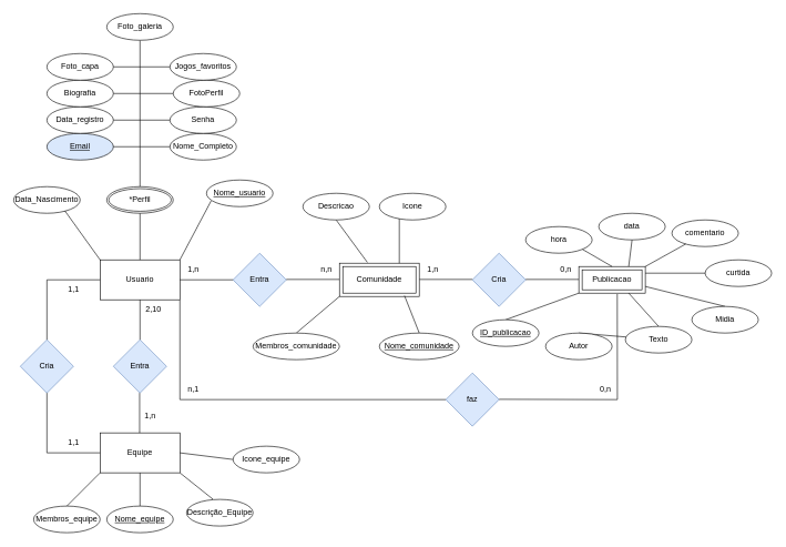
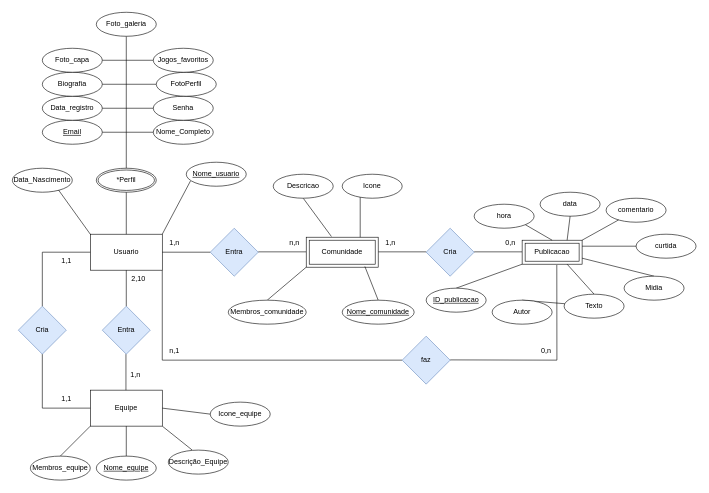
- <mxCell id="24" value="Email" style="ellipse;whiteSpace=wrap;html=1;align=center;fontStyle=4;fillColor=#dae8fc;" parent="1" vertex="1"><mxGeometry y="200" width="100" height="40" as="geometry" x="70" /></mxCell>
+ <mxCell id="24" value="Email" style="ellipse;whiteSpace=wrap;html=1;align=center;fontStyle=4;" parent="1" vertex="1"><mxGeometry y="200" width="100" height="40" as="geometry" x="70" /></mxCell>
